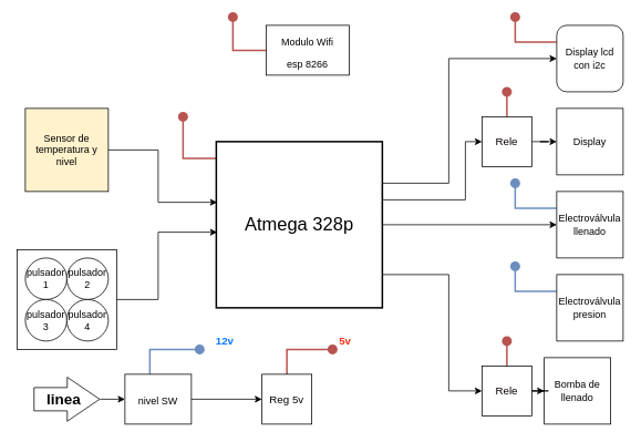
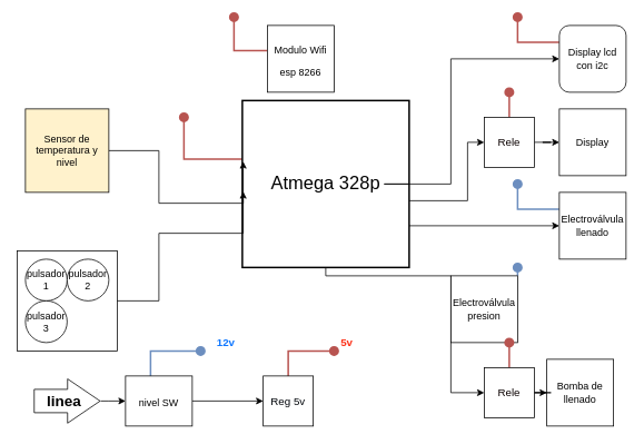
- <mxCell id="8" value="&lt;span style=&quot;font-size: 12px&quot;&gt;Modulo Wifi&lt;br&gt;esp 8266&lt;br&gt;&lt;/span&gt;" style="whiteSpace=wrap;html=1;aspect=fixed;fontSize=22;" vertex="1" parent="1"><mxGeometry x="320" y="30" width="100" height="60" as="geometry" /></mxCell>
+ <mxCell id="8" value="&lt;span style=&quot;font-size: 12px&quot;&gt;Modulo Wifi&lt;br&gt;esp 8266&lt;br&gt;&lt;/span&gt;" style="whiteSpace=wrap;html=1;aspect=fixed;fontSize=22;" vertex="1" parent="1"><mxGeometry x="320" y="30" width="80" height="80" as="geometry" /></mxCell>
- <mxCell id="6" value="&lt;font style=&quot;font-size: 22px&quot;&gt;Atmega 328p&lt;/font&gt;" style="whiteSpace=wrap;html=1;aspect=fixed;strokeColor=#000000;strokeWidth=2;" vertex="1" parent="1"><mxGeometry x="260" y="170" width="200" height="200" as="geometry" /></mxCell>
+ <mxCell id="6" value="&lt;font style=&quot;font-size: 22px&quot;&gt;Atmega 328p&lt;/font&gt;" style="whiteSpace=wrap;html=1;aspect=fixed;strokeColor=#000000;strokeWidth=2;" vertex="1" parent="1"><mxGeometry x="290" y="120" width="200" height="200" as="geometry" /></mxCell>
- <mxCell id="24" value="&lt;span&gt;Electroválvula&lt;/span&gt;&lt;br&gt;presion" style="whiteSpace=wrap;html=1;aspect=fixed;fontSize=12;fillColor=default;" vertex="1" parent="1"><mxGeometry x="670" y="330" width="80" height="80" as="geometry" /></mxCell>
+ <mxCell id="24" value="&lt;span&gt;Electroválvula&lt;/span&gt;&lt;br&gt;presion" style="whiteSpace=wrap;html=1;aspect=fixed;fontSize=12;fillColor=default;" vertex="1" parent="1"><mxGeometry x="540" y="330" width="80" height="80" as="geometry" /></mxCell>
- <mxCell id="17" value="&lt;span&gt;pulsador&lt;/span&gt;&lt;br&gt;4" style="ellipse;whiteSpace=wrap;html=1;aspect=fixed;fontSize=12;" vertex="1" parent="1"><mxGeometry x="80" y="360" width="50" height="50" as="geometry" /></mxCell>
